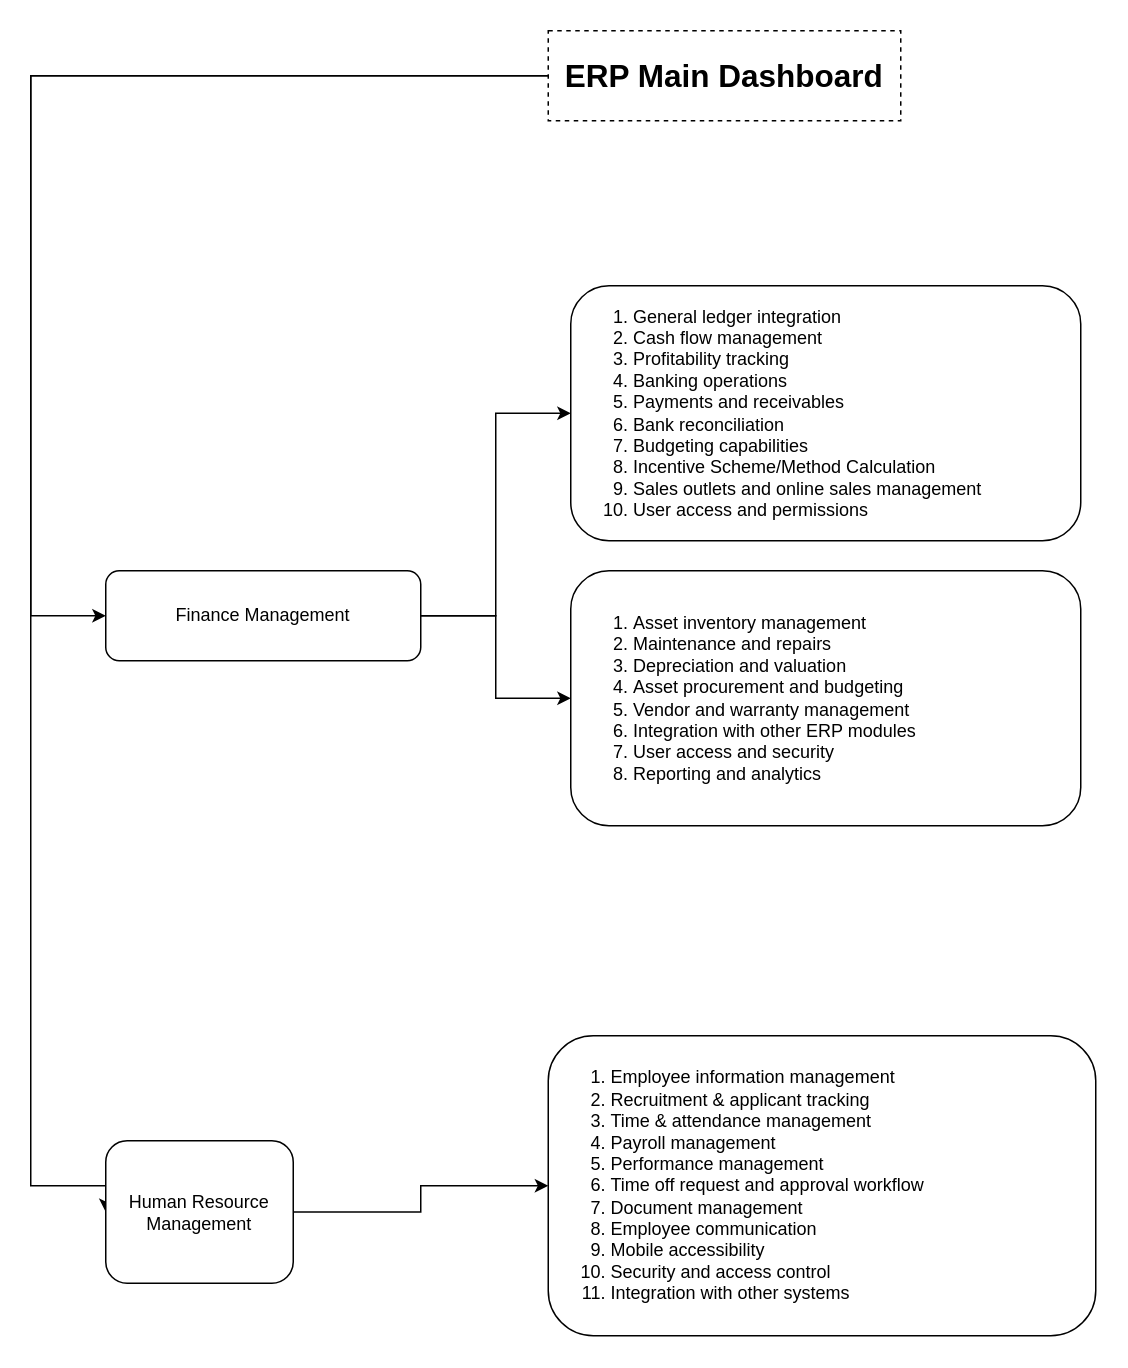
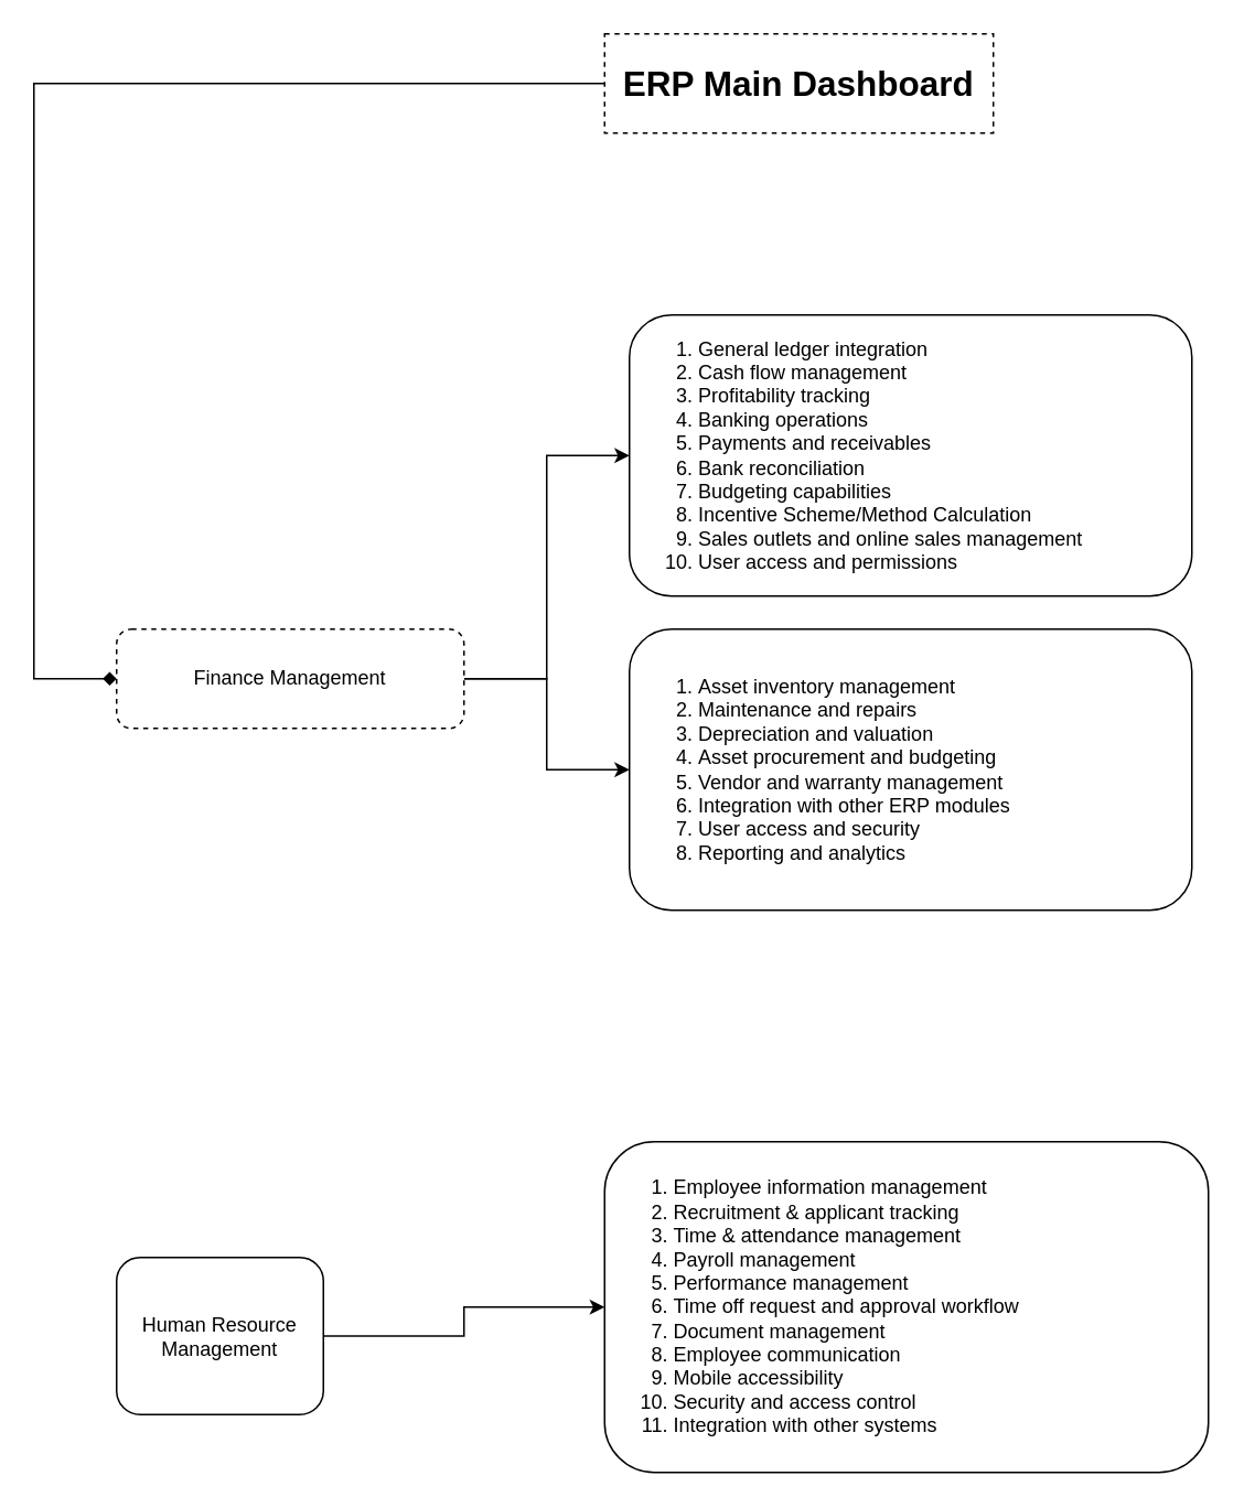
- <mxCell id="2" style="edgeStyle=orthogonalEdgeStyle;rounded=0;orthogonalLoop=1;jettySize=auto;html=1;entryX=0;entryY=0.5;entryDx=0;entryDy=0;" parent="1" source="4" target="7" edge="1"><mxGeometry relative="1" as="geometry"><Array as="points"><mxPoint x="20" y="50" /><mxPoint x="20" y="410" /></Array></mxGeometry></mxCell>
+ <mxCell id="2" style="edgeStyle=orthogonalEdgeStyle;rounded=0;orthogonalLoop=1;jettySize=auto;html=1;entryX=0;entryY=0.5;entryDx=0;entryDy=0;endArrow=diamond;" parent="1" source="4" target="7" edge="1"><mxGeometry relative="1" as="geometry"><Array as="points"><mxPoint x="20" y="50" /><mxPoint x="20" y="410" /></Array></mxGeometry></mxCell>
- <mxCell id="7" value="Finance Management" style="rounded=1;whiteSpace=wrap;html=1;" parent="1" vertex="1"><mxGeometry x="70" y="380" width="210" height="60" as="geometry" /></mxCell>
+ <mxCell id="7" value="Finance Management" style="rounded=1;whiteSpace=wrap;html=1;dashed=1;" parent="1" vertex="1"><mxGeometry x="70" y="380" width="210" height="60" as="geometry" /></mxCell>
- <mxCell id="3" style="edgeStyle=orthogonalEdgeStyle;rounded=0;orthogonalLoop=1;jettySize=auto;html=1;entryX=0;entryY=0.5;entryDx=0;entryDy=0;" parent="1" source="4" target="9" edge="1"><mxGeometry relative="1" as="geometry"><Array as="points"><mxPoint x="20" y="50" /><mxPoint x="20" y="790" /></Array></mxGeometry></mxCell>
